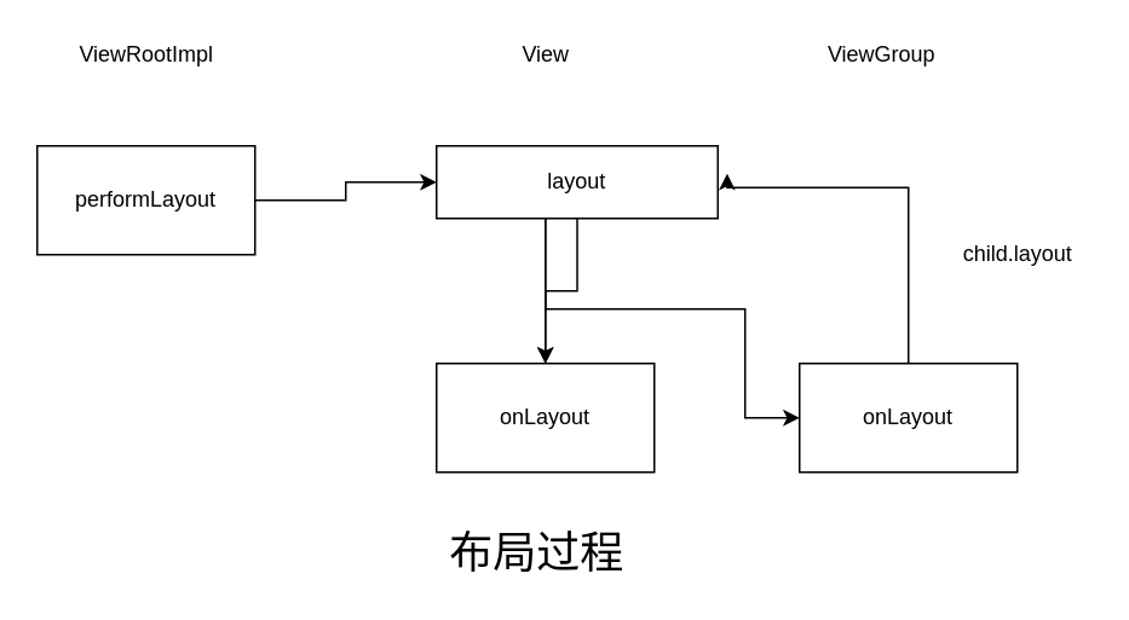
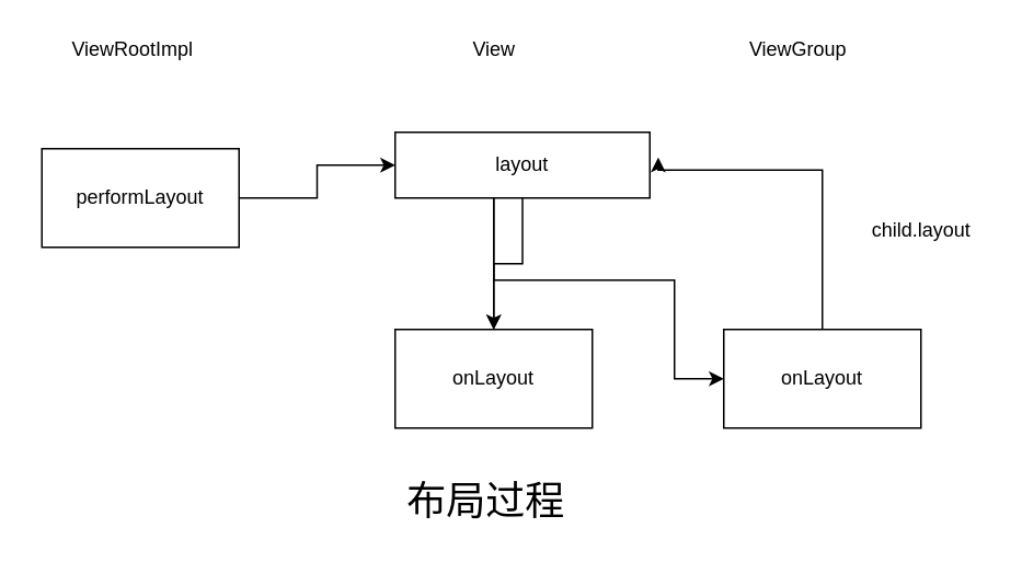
- <mxCell id="3" value="performLayout" style="rounded=0;whiteSpace=wrap;html=1;" vertex="1" parent="1"><mxGeometry x="20" y="80" width="120" height="60" as="geometry" /></mxCell>
+ <mxCell id="3" value="performLayout" style="rounded=0;whiteSpace=wrap;html=1;" vertex="1" parent="1"><mxGeometry x="25" y="90" width="120" height="60" as="geometry" /></mxCell>
